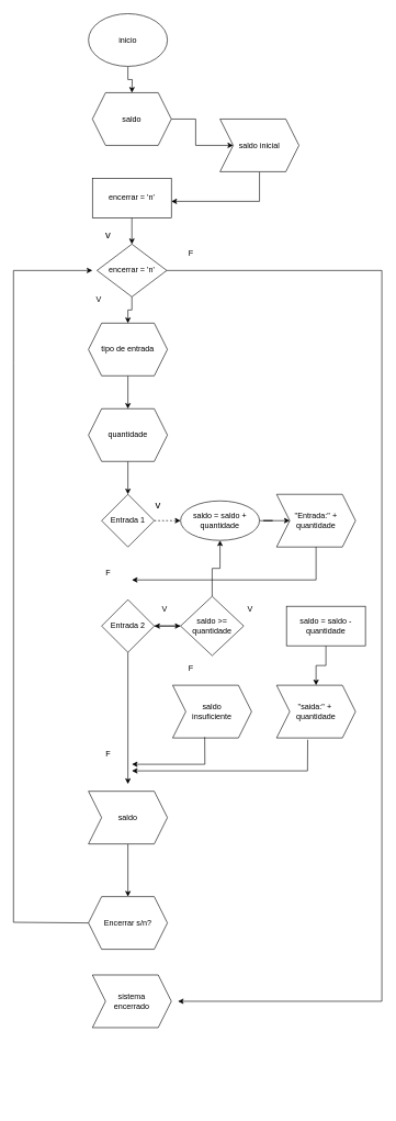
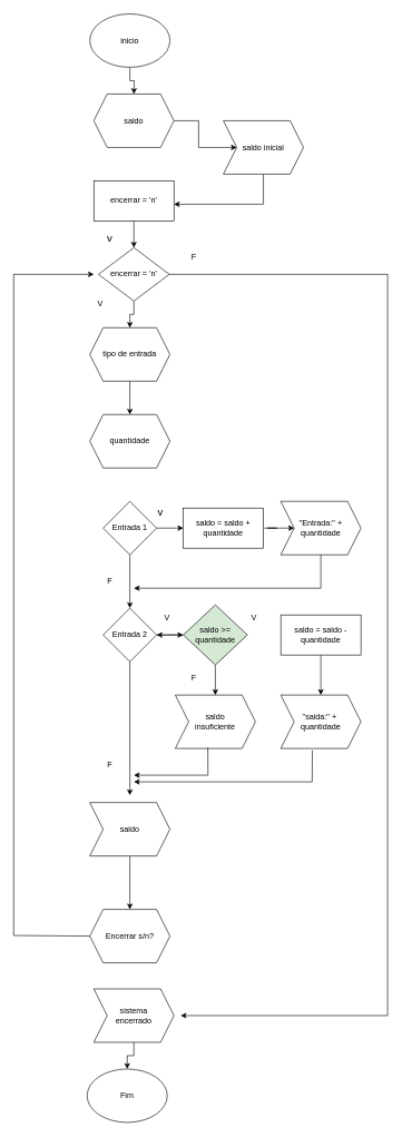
- <mxCell id="14" value="" style="edgeStyle=orthogonalEdgeStyle;rounded=0;orthogonalLoop=1;jettySize=auto;html=1;" edge="1" parent="1" source="15" target="18"><mxGeometry relative="1" as="geometry" /></mxCell>
- <mxCell id="16" value="" style="edgeStyle=orthogonalEdgeStyle;rounded=0;orthogonalLoop=1;jettySize=auto;html=1;dashed=1;" edge="1" parent="1" source="18" target="20"><mxGeometry relative="1" as="geometry" /></mxCell>
+ <mxCell id="16" value="" style="edgeStyle=orthogonalEdgeStyle;rounded=0;orthogonalLoop=1;jettySize=auto;html=1;" edge="1" parent="1" source="18" target="20"><mxGeometry relative="1" as="geometry" /></mxCell>
- <mxCell id="20" value="saldo = saldo + quantidade" style="ellipse;whiteSpace=wrap;html=1;" vertex="1" parent="1"><mxGeometry x="274" y="760" width="120" height="60" as="geometry" /></mxCell>
+ <mxCell id="20" value="saldo = saldo + quantidade" style="whiteSpace=wrap;html=1;" vertex="1" parent="1"><mxGeometry x="274" y="760" width="120" height="60" as="geometry" /></mxCell>
- <mxCell id="29" value="" style="edgeStyle=orthogonalEdgeStyle;rounded=0;orthogonalLoop=1;jettySize=auto;html=1;" edge="1" parent="1" source="30" target="20"><mxGeometry relative="1" as="geometry" /></mxCell>
+ <mxCell id="29" value="" style="edgeStyle=orthogonalEdgeStyle;rounded=0;orthogonalLoop=1;jettySize=auto;html=1;" edge="1" parent="1" source="30" target="33"><mxGeometry relative="1" as="geometry" /></mxCell>
+ <mxCell id="17" value="" style="edgeStyle=orthogonalEdgeStyle;rounded=0;orthogonalLoop=1;jettySize=auto;html=1;" edge="1" parent="1" source="18" target="26"><mxGeometry relative="1" as="geometry" /></mxCell>
- <mxCell id="30" value="saldo &amp;gt;= quantidade" style="rhombus;whiteSpace=wrap;html=1;" vertex="1" parent="1"><mxGeometry x="274" y="905" width="96" height="90" as="geometry" /></mxCell>
+ <mxCell id="30" value="saldo &amp;gt;= quantidade" style="rhombus;whiteSpace=wrap;html=1;fillColor=#d5e8d4;" vertex="1" parent="1"><mxGeometry x="274" y="905" width="96" height="90" as="geometry" /></mxCell>
- <mxCell id="32" value="saldo = saldo - quantidade" style="whiteSpace=wrap;html=1;" vertex="1" parent="1"><mxGeometry x="435" y="920" width="120" height="60" as="geometry" /></mxCell>
+ <mxCell id="32" value="saldo = saldo - quantidade" style="whiteSpace=wrap;html=1;" vertex="1" parent="1"><mxGeometry x="420" y="920" width="120" height="60" as="geometry" /></mxCell>
+ <mxCell id="45" value="" style="edgeStyle=orthogonalEdgeStyle;rounded=0;orthogonalLoop=1;jettySize=auto;html=1;" edge="1" parent="1" source="46" target="51"><mxGeometry relative="1" as="geometry" /></mxCell>
+ <mxCell id="51" value="Fim" style="ellipse;whiteSpace=wrap;html=1;" vertex="1" parent="1"><mxGeometry x="130" y="1600" width="120" height="80" as="geometry" /></mxCell>
